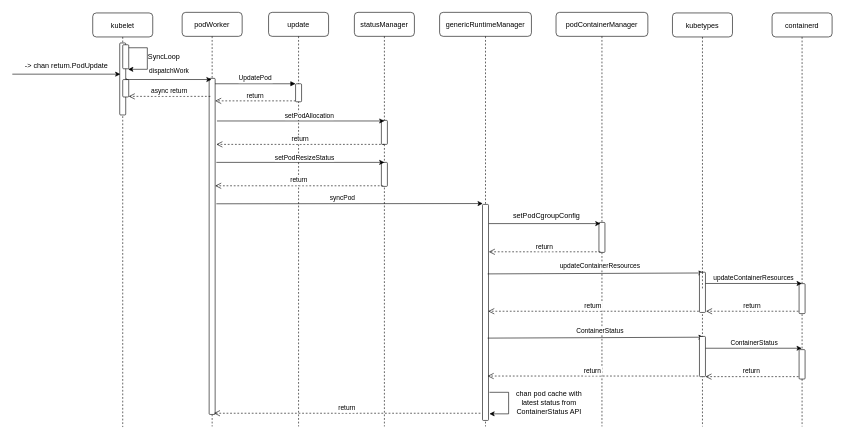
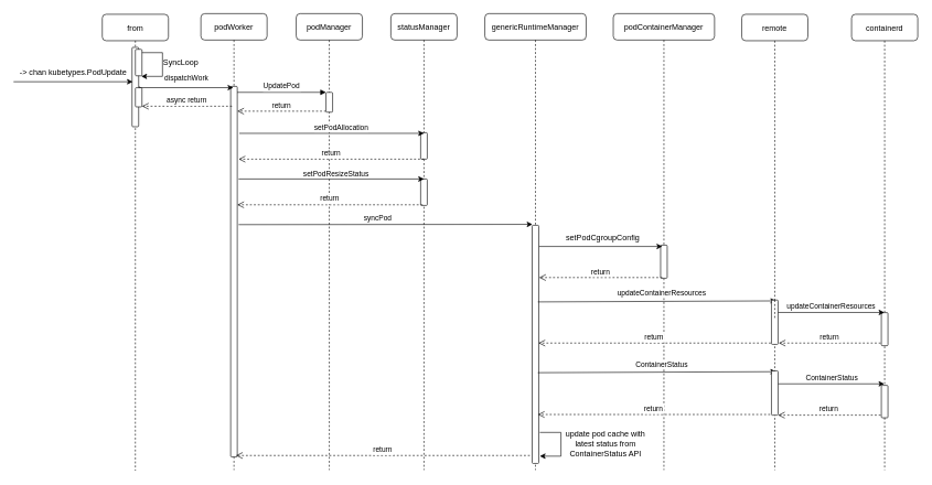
- <mxCell id="49" value="kubelet" style="shape=umlLifeline;perimeter=lifelinePerimeter;container=1;collapsible=0;recursiveResize=0;shadow=0;strokeWidth=1;rounded=1;" vertex="1" parent="1"><mxGeometry x="154" y="21" width="100" height="690" as="geometry" /></mxCell>
+ <mxCell id="49" value="from" style="shape=umlLifeline;perimeter=lifelinePerimeter;container=1;collapsible=0;recursiveResize=0;shadow=0;strokeWidth=1;rounded=1;" vertex="1" parent="1"><mxGeometry x="154" y="21" width="100" height="690" as="geometry" /></mxCell>
- <mxCell id="5" value="update" style="shape=umlLifeline;perimeter=lifelinePerimeter;container=1;collapsible=0;recursiveResize=0;shadow=0;strokeWidth=1;rounded=1;" parent="1" vertex="1"><mxGeometry x="447" y="20" width="100" height="690" as="geometry" /></mxCell>
+ <mxCell id="5" value="podManager" style="shape=umlLifeline;perimeter=lifelinePerimeter;container=1;collapsible=0;recursiveResize=0;shadow=0;strokeWidth=1;rounded=1;" parent="1" vertex="1"><mxGeometry x="447" y="20" width="100" height="690" as="geometry" /></mxCell>
- <mxCell id="28" value="kubetypes" style="shape=umlLifeline;perimeter=lifelinePerimeter;container=1;collapsible=0;recursiveResize=0;shadow=0;strokeWidth=1;rounded=1;" parent="1" vertex="1"><mxGeometry x="1120" y="21" width="100" height="689" as="geometry" /></mxCell>
+ <mxCell id="28" value="remote" style="shape=umlLifeline;perimeter=lifelinePerimeter;container=1;collapsible=0;recursiveResize=0;shadow=0;strokeWidth=1;rounded=1;" parent="1" vertex="1"><mxGeometry x="1120" y="21" width="100" height="689" as="geometry" /></mxCell>
- <mxCell id="56" value="-&amp;gt; chan return.PodUpdate" style="text;html=1;align=center;verticalAlign=middle;resizable=0;points=[];autosize=1;strokeColor=none;fillColor=none;" vertex="1" parent="1"><mxGeometry x="20" y="99" width="180" height="20" as="geometry" /></mxCell>
+ <mxCell id="56" value="-&amp;gt; chan kubetypes.PodUpdate" style="text;html=1;align=center;verticalAlign=middle;resizable=0;points=[];autosize=1;strokeColor=none;fillColor=none;" vertex="1" parent="1"><mxGeometry x="20" y="99" width="180" height="20" as="geometry" /></mxCell>
- <mxCell id="40" value="chan pod cache with latest status from ContainerStatus API" style="text;html=1;strokeColor=none;fillColor=none;align=center;verticalAlign=middle;whiteSpace=wrap;rounded=0;" vertex="1" parent="1"><mxGeometry x="844" y="655" width="141" height="30" as="geometry" /></mxCell>
+ <mxCell id="40" value="update pod cache with latest status from ContainerStatus API" style="text;html=1;strokeColor=none;fillColor=none;align=center;verticalAlign=middle;whiteSpace=wrap;rounded=0;" vertex="1" parent="1"><mxGeometry x="844" y="655" width="141" height="30" as="geometry" /></mxCell>
